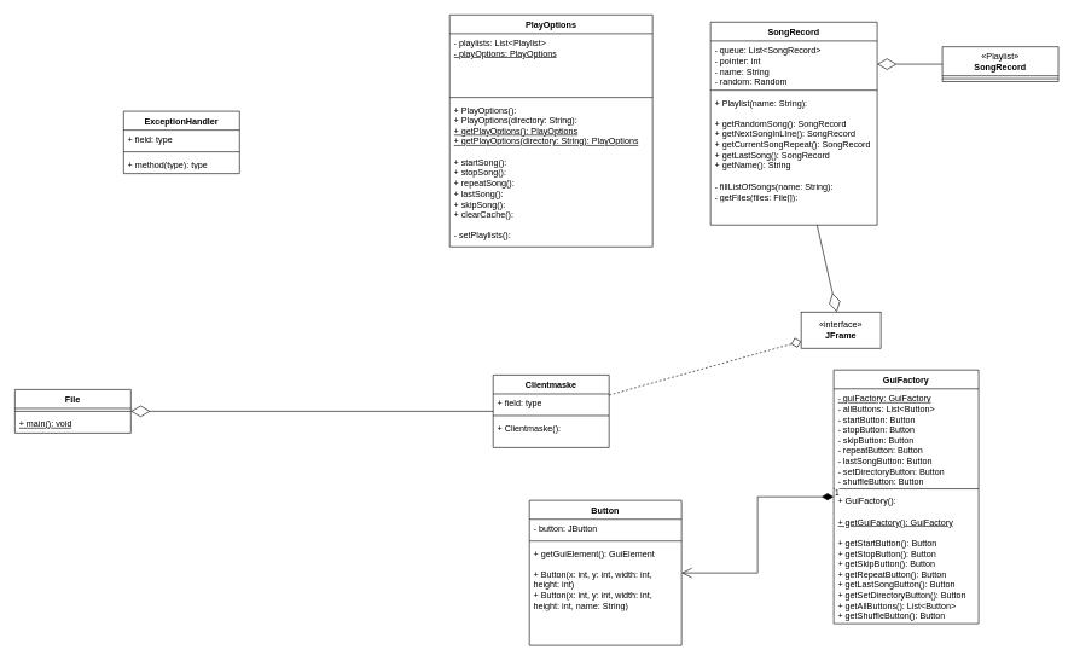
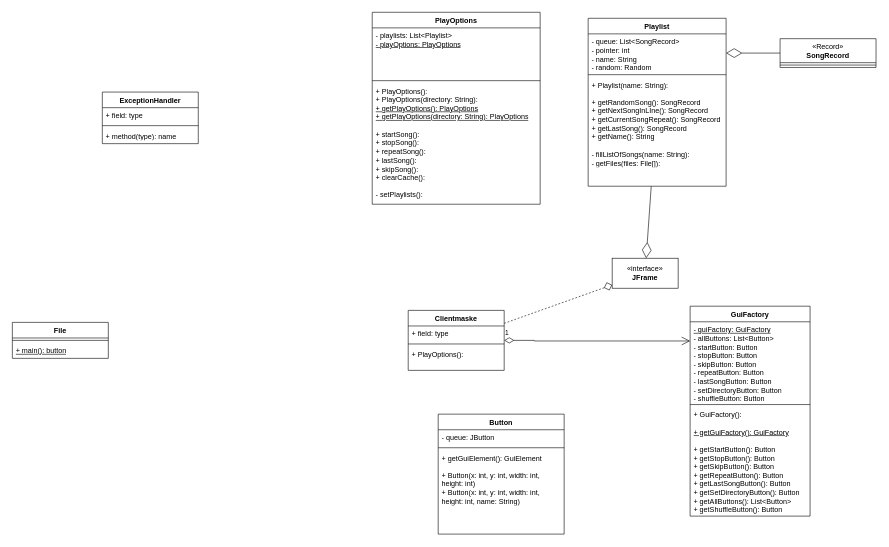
- <mxCell id="32" value="SongRecord" style="swimlane;fontStyle=1;align=center;verticalAlign=top;childLayout=stackLayout;horizontal=1;startSize=26;horizontalStack=0;resizeParent=1;resizeParentMax=0;resizeLast=0;collapsible=1;marginBottom=0;whiteSpace=wrap;html=1;" parent="1" vertex="1"><mxGeometry x="980" y="30" width="230" height="280" as="geometry" /></mxCell>
+ <mxCell id="32" value="Playlist" style="swimlane;fontStyle=1;align=center;verticalAlign=top;childLayout=stackLayout;horizontal=1;startSize=26;horizontalStack=0;resizeParent=1;resizeParentMax=0;resizeLast=0;collapsible=1;marginBottom=0;whiteSpace=wrap;html=1;" parent="1" vertex="1"><mxGeometry x="980" y="30" width="230" height="280" as="geometry" /></mxCell>
- <mxCell id="2" value="&lt;div&gt;&lt;span style=&quot;font-weight: 400;&quot;&gt;«Playlist»&lt;/span&gt;&lt;br&gt;&lt;/div&gt;SongRecord" style="swimlane;fontStyle=1;align=center;verticalAlign=top;childLayout=stackLayout;horizontal=1;startSize=40;horizontalStack=0;resizeParent=1;resizeParentMax=0;resizeLast=0;collapsible=1;marginBottom=0;whiteSpace=wrap;html=1;" parent="1" vertex="1"><mxGeometry x="1300" y="64" width="160" height="48" as="geometry" /></mxCell>
+ <mxCell id="2" value="&lt;div&gt;&lt;span style=&quot;font-weight: 400;&quot;&gt;«Record»&lt;/span&gt;&lt;br&gt;&lt;/div&gt;SongRecord" style="swimlane;fontStyle=1;align=center;verticalAlign=top;childLayout=stackLayout;horizontal=1;startSize=40;horizontalStack=0;resizeParent=1;resizeParentMax=0;resizeLast=0;collapsible=1;marginBottom=0;whiteSpace=wrap;html=1;" parent="1" vertex="1"><mxGeometry x="1300" y="64" width="160" height="48" as="geometry" /></mxCell>
- <mxCell id="22" value="+ method(type): type" style="text;strokeColor=none;fillColor=none;align=left;verticalAlign=top;spacingLeft=4;spacingRight=4;overflow=hidden;rotatable=0;points=[[0,0.5],[1,0.5]];portConstraint=eastwest;whiteSpace=wrap;html=1;" parent="19" vertex="1"><mxGeometry y="60" width="160" height="26" as="geometry" /></mxCell>
+ <mxCell id="22" value="+ method(type): name" style="text;strokeColor=none;fillColor=none;align=left;verticalAlign=top;spacingLeft=4;spacingRight=4;overflow=hidden;rotatable=0;points=[[0,0.5],[1,0.5]];portConstraint=eastwest;whiteSpace=wrap;html=1;" parent="19" vertex="1"><mxGeometry y="60" width="160" height="26" as="geometry" /></mxCell>
- <mxCell id="4" value="«interface»&lt;br&gt;&lt;b&gt;JFrame&lt;/b&gt;" style="html=1;whiteSpace=wrap;" parent="1" vertex="1"><mxGeometry x="1105" y="430" width="110" height="50" as="geometry" /></mxCell>
+ <mxCell id="4" value="«interface»&lt;br&gt;&lt;b&gt;JFrame&lt;/b&gt;" style="html=1;whiteSpace=wrap;" parent="1" vertex="1"><mxGeometry x="1020" y="430" width="110" height="50" as="geometry" /></mxCell>
- <mxCell id="26" value="" style="endArrow=diamondThin;endFill=0;endSize=24;html=1;rounded=0;" parent="1" source="10" target="23" edge="1"><mxGeometry width="160" relative="1" as="geometry"><mxPoint x="940" y="220" as="sourcePoint" /><mxPoint x="1100" y="220" as="targetPoint" /></mxGeometry></mxCell>
+ <mxCell id="14" value="1" style="endArrow=open;html=1;endSize=12;startArrow=diamondThin;startSize=14;startFill=0;edgeStyle=orthogonalEdgeStyle;align=left;verticalAlign=bottom;rounded=0;" parent="1" source="10" target="15" edge="1"><mxGeometry x="-1" y="3" relative="1" as="geometry"><mxPoint x="940" y="450" as="sourcePoint" /><mxPoint x="940" y="567" as="targetPoint" /><Array as="points"><mxPoint x="890" y="567" /><mxPoint x="890" y="568" /></Array></mxGeometry></mxCell>
- <mxCell id="25" value="&lt;u&gt;+ main(): void&lt;/u&gt;" style="text;strokeColor=none;fillColor=none;align=left;verticalAlign=top;spacingLeft=4;spacingRight=4;overflow=hidden;rotatable=0;points=[[0,0.5],[1,0.5]];portConstraint=eastwest;whiteSpace=wrap;html=1;" parent="23" vertex="1"><mxGeometry y="34" width="160" height="26" as="geometry" /></mxCell>
+ <mxCell id="25" value="&lt;u&gt;+ main(): button&lt;/u&gt;" style="text;strokeColor=none;fillColor=none;align=left;verticalAlign=top;spacingLeft=4;spacingRight=4;overflow=hidden;rotatable=0;points=[[0,0.5],[1,0.5]];portConstraint=eastwest;whiteSpace=wrap;html=1;" parent="23" vertex="1"><mxGeometry y="34" width="160" height="26" as="geometry" /></mxCell>
- <mxCell id="13" value="+ Clientmaske():" style="text;strokeColor=none;fillColor=none;align=left;verticalAlign=top;spacingLeft=4;spacingRight=4;overflow=hidden;rotatable=0;points=[[0,0.5],[1,0.5]];portConstraint=eastwest;whiteSpace=wrap;html=1;" parent="10" vertex="1"><mxGeometry y="60" width="160" height="40" as="geometry" /></mxCell>
+ <mxCell id="13" value="+ PlayOptions():" style="text;strokeColor=none;fillColor=none;align=left;verticalAlign=top;spacingLeft=4;spacingRight=4;overflow=hidden;rotatable=0;points=[[0,0.5],[1,0.5]];portConstraint=eastwest;whiteSpace=wrap;html=1;" parent="10" vertex="1"><mxGeometry y="60" width="160" height="40" as="geometry" /></mxCell>
- <mxCell id="7" value="- button: JButton" style="text;strokeColor=none;fillColor=none;align=left;verticalAlign=top;spacingLeft=4;spacingRight=4;overflow=hidden;rotatable=0;points=[[0,0.5],[1,0.5]];portConstraint=eastwest;whiteSpace=wrap;html=1;" parent="6" vertex="1"><mxGeometry y="26" width="210" height="26" as="geometry" /></mxCell>
+ <mxCell id="7" value="- queue: JButton" style="text;strokeColor=none;fillColor=none;align=left;verticalAlign=top;spacingLeft=4;spacingRight=4;overflow=hidden;rotatable=0;points=[[0,0.5],[1,0.5]];portConstraint=eastwest;whiteSpace=wrap;html=1;" parent="6" vertex="1"><mxGeometry y="26" width="210" height="26" as="geometry" /></mxCell>
- <mxCell id="37" value="1" style="endArrow=open;html=1;endSize=12;startArrow=diamondThin;startSize=14;startFill=1;edgeStyle=orthogonalEdgeStyle;align=left;verticalAlign=bottom;rounded=0;" edge="1" parent="1" source="15" target="6"><mxGeometry x="-1" y="3" relative="1" as="geometry"><mxPoint x="810" y="710" as="sourcePoint" /><mxPoint x="970" y="710" as="targetPoint" /></mxGeometry></mxCell>
